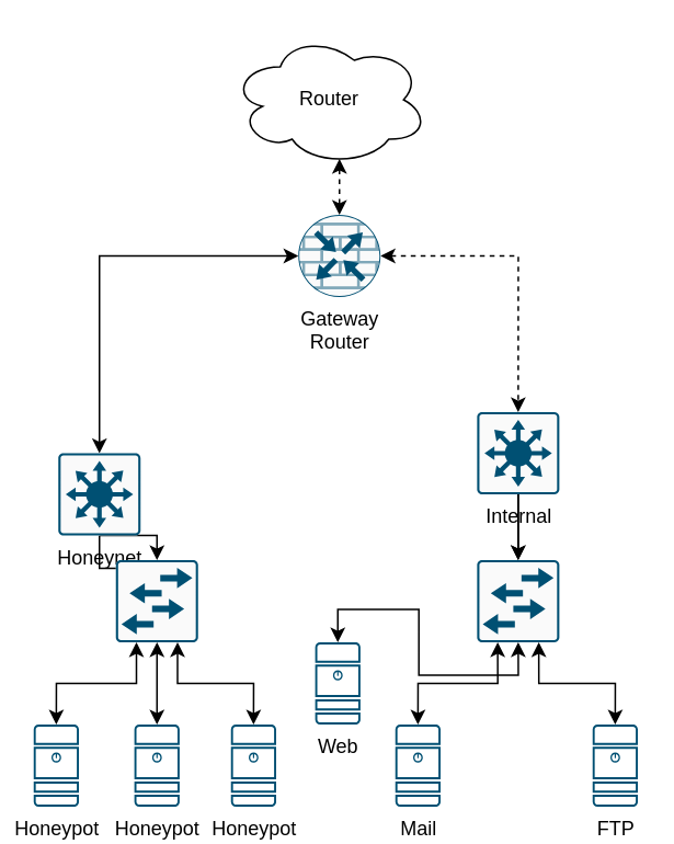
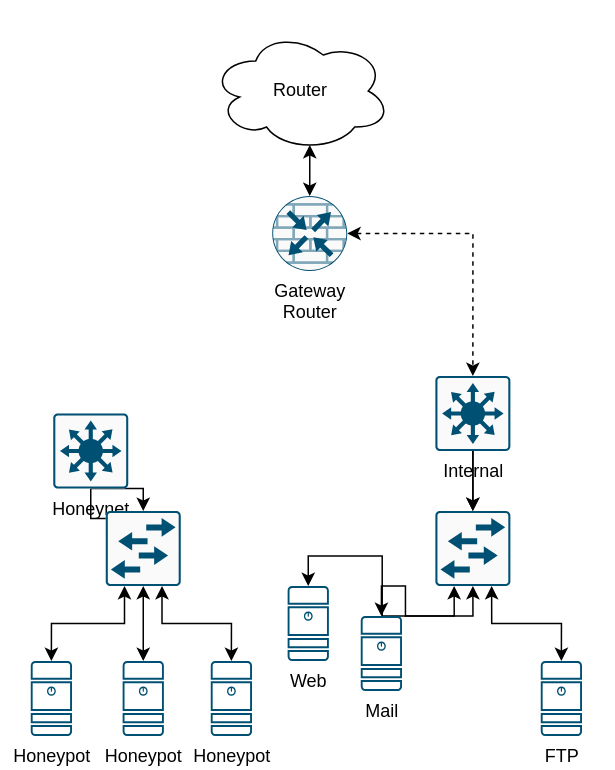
- <mxCell id="5" style="edgeStyle=orthogonalEdgeStyle;rounded=0;orthogonalLoop=1;jettySize=auto;html=1;exitX=0.55;exitY=0.95;exitDx=0;exitDy=0;exitPerimeter=0;entryX=0.5;entryY=0;entryDx=0;entryDy=0;entryPerimeter=0;startArrow=classic;startFill=1;dashed=1;" edge="1" parent="1" source="6" target="4"><mxGeometry relative="1" as="geometry" /></mxCell>
+ <mxCell id="5" style="edgeStyle=orthogonalEdgeStyle;rounded=0;orthogonalLoop=1;jettySize=auto;html=1;exitX=0.55;exitY=0.95;exitDx=0;exitDy=0;exitPerimeter=0;entryX=0.5;entryY=0;entryDx=0;entryDy=0;entryPerimeter=0;startArrow=classic;startFill=1;" edge="1" parent="1" source="6" target="4"><mxGeometry relative="1" as="geometry" /></mxCell>
- <mxCell id="3" style="edgeStyle=orthogonalEdgeStyle;rounded=0;orthogonalLoop=1;jettySize=auto;html=1;exitX=0;exitY=0.5;exitDx=0;exitDy=0;exitPerimeter=0;entryX=0.5;entryY=0;entryDx=0;entryDy=0;entryPerimeter=0;startArrow=classic;startFill=1;" edge="1" parent="1" source="4" target="9"><mxGeometry relative="1" as="geometry" /></mxCell>
- <mxCell id="24" value="Mail" style="sketch=0;points=[[0.015,0.015,0],[0.985,0.015,0],[0.985,0.985,0],[0.015,0.985,0],[0.25,0,0],[0.5,0,0],[0.75,0,0],[1,0.25,0],[1,0.5,0],[1,0.75,0],[0.75,1,0],[0.5,1,0],[0.25,1,0],[0,0.75,0],[0,0.5,0],[0,0.25,0]];verticalLabelPosition=bottom;html=1;verticalAlign=top;aspect=fixed;align=center;pointerEvents=1;shape=mxgraph.cisco19.server;fillColor=#005073;strokeColor=none;" vertex="1" parent="1"><mxGeometry x="240" y="440" width="27.5" height="50" as="geometry" /></mxCell>
+ <mxCell id="24" value="Mail" style="sketch=0;points=[[0.015,0.015,0],[0.985,0.015,0],[0.985,0.985,0],[0.015,0.985,0],[0.25,0,0],[0.5,0,0],[0.75,0,0],[1,0.25,0],[1,0.5,0],[1,0.75,0],[0.75,1,0],[0.5,1,0],[0.25,1,0],[0,0.75,0],[0,0.5,0],[0,0.25,0]];verticalLabelPosition=bottom;html=1;verticalAlign=top;aspect=fixed;align=center;pointerEvents=1;shape=mxgraph.cisco19.server;fillColor=#005073;strokeColor=none;" vertex="1" parent="1"><mxGeometry x="240" y="410" width="27.5" height="50" as="geometry" /></mxCell>
